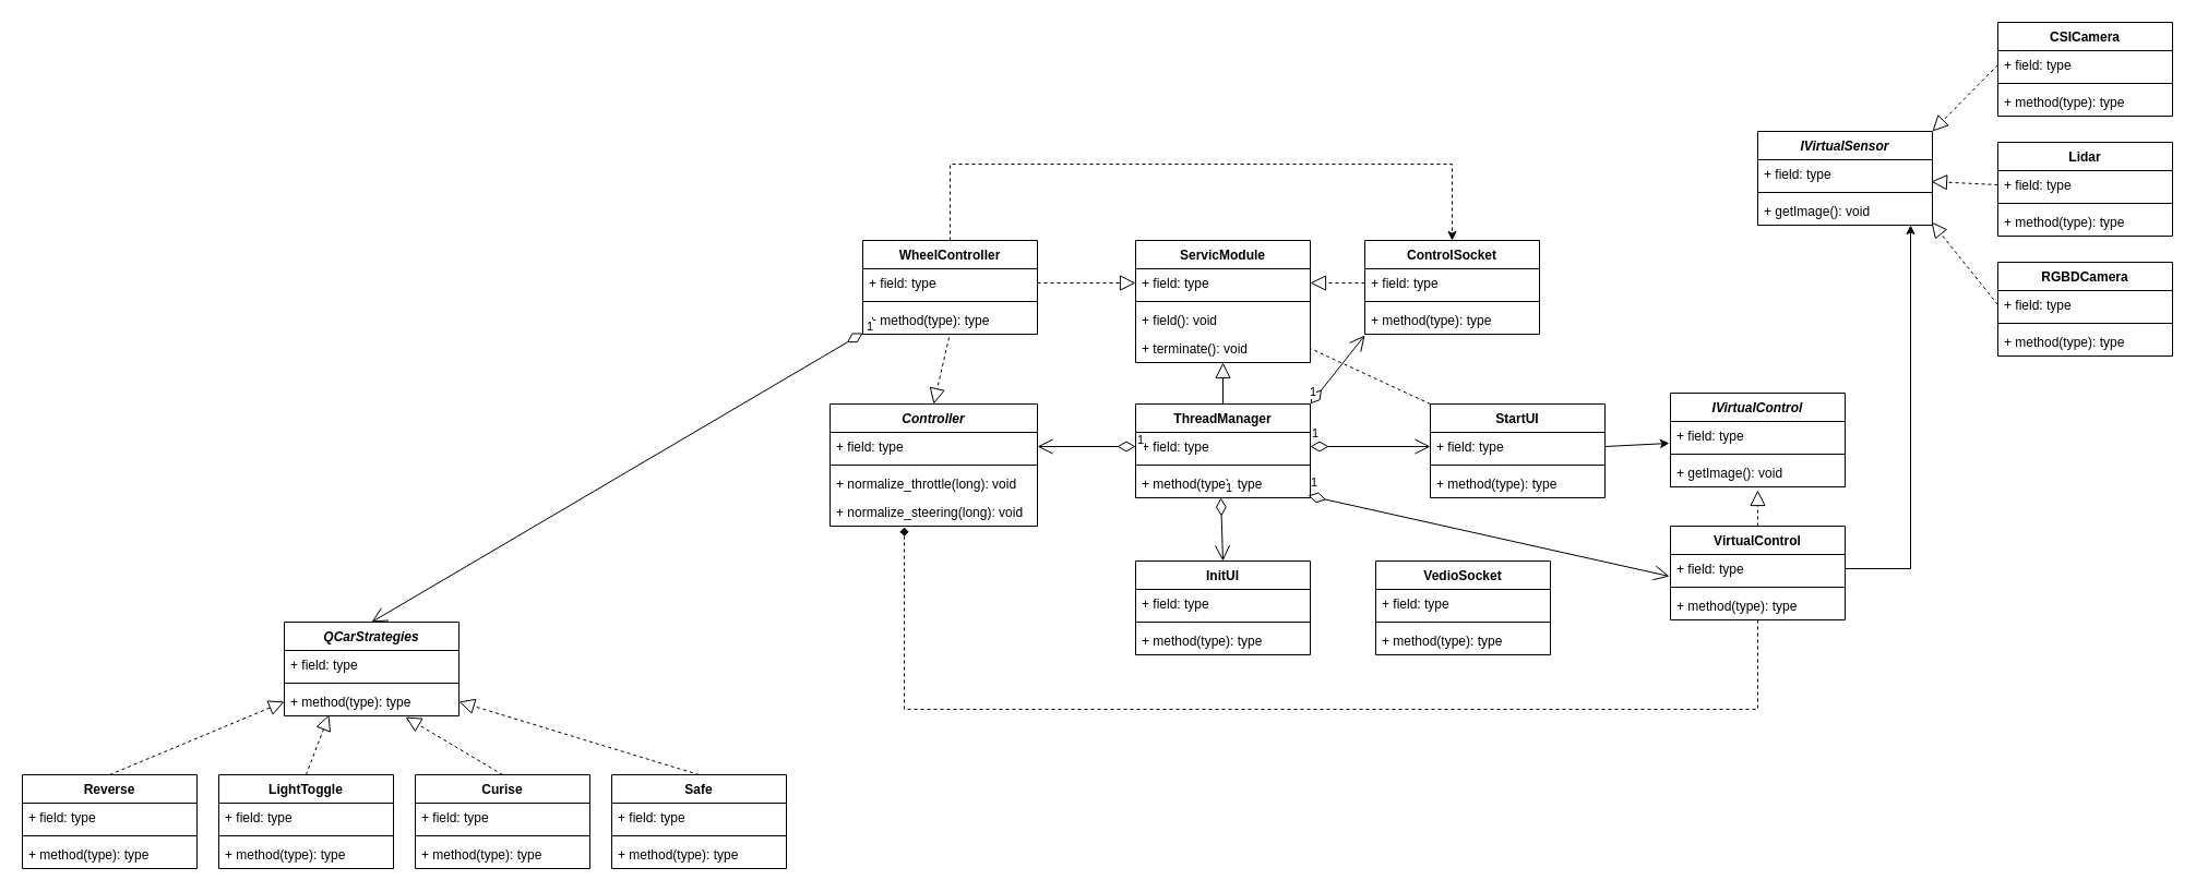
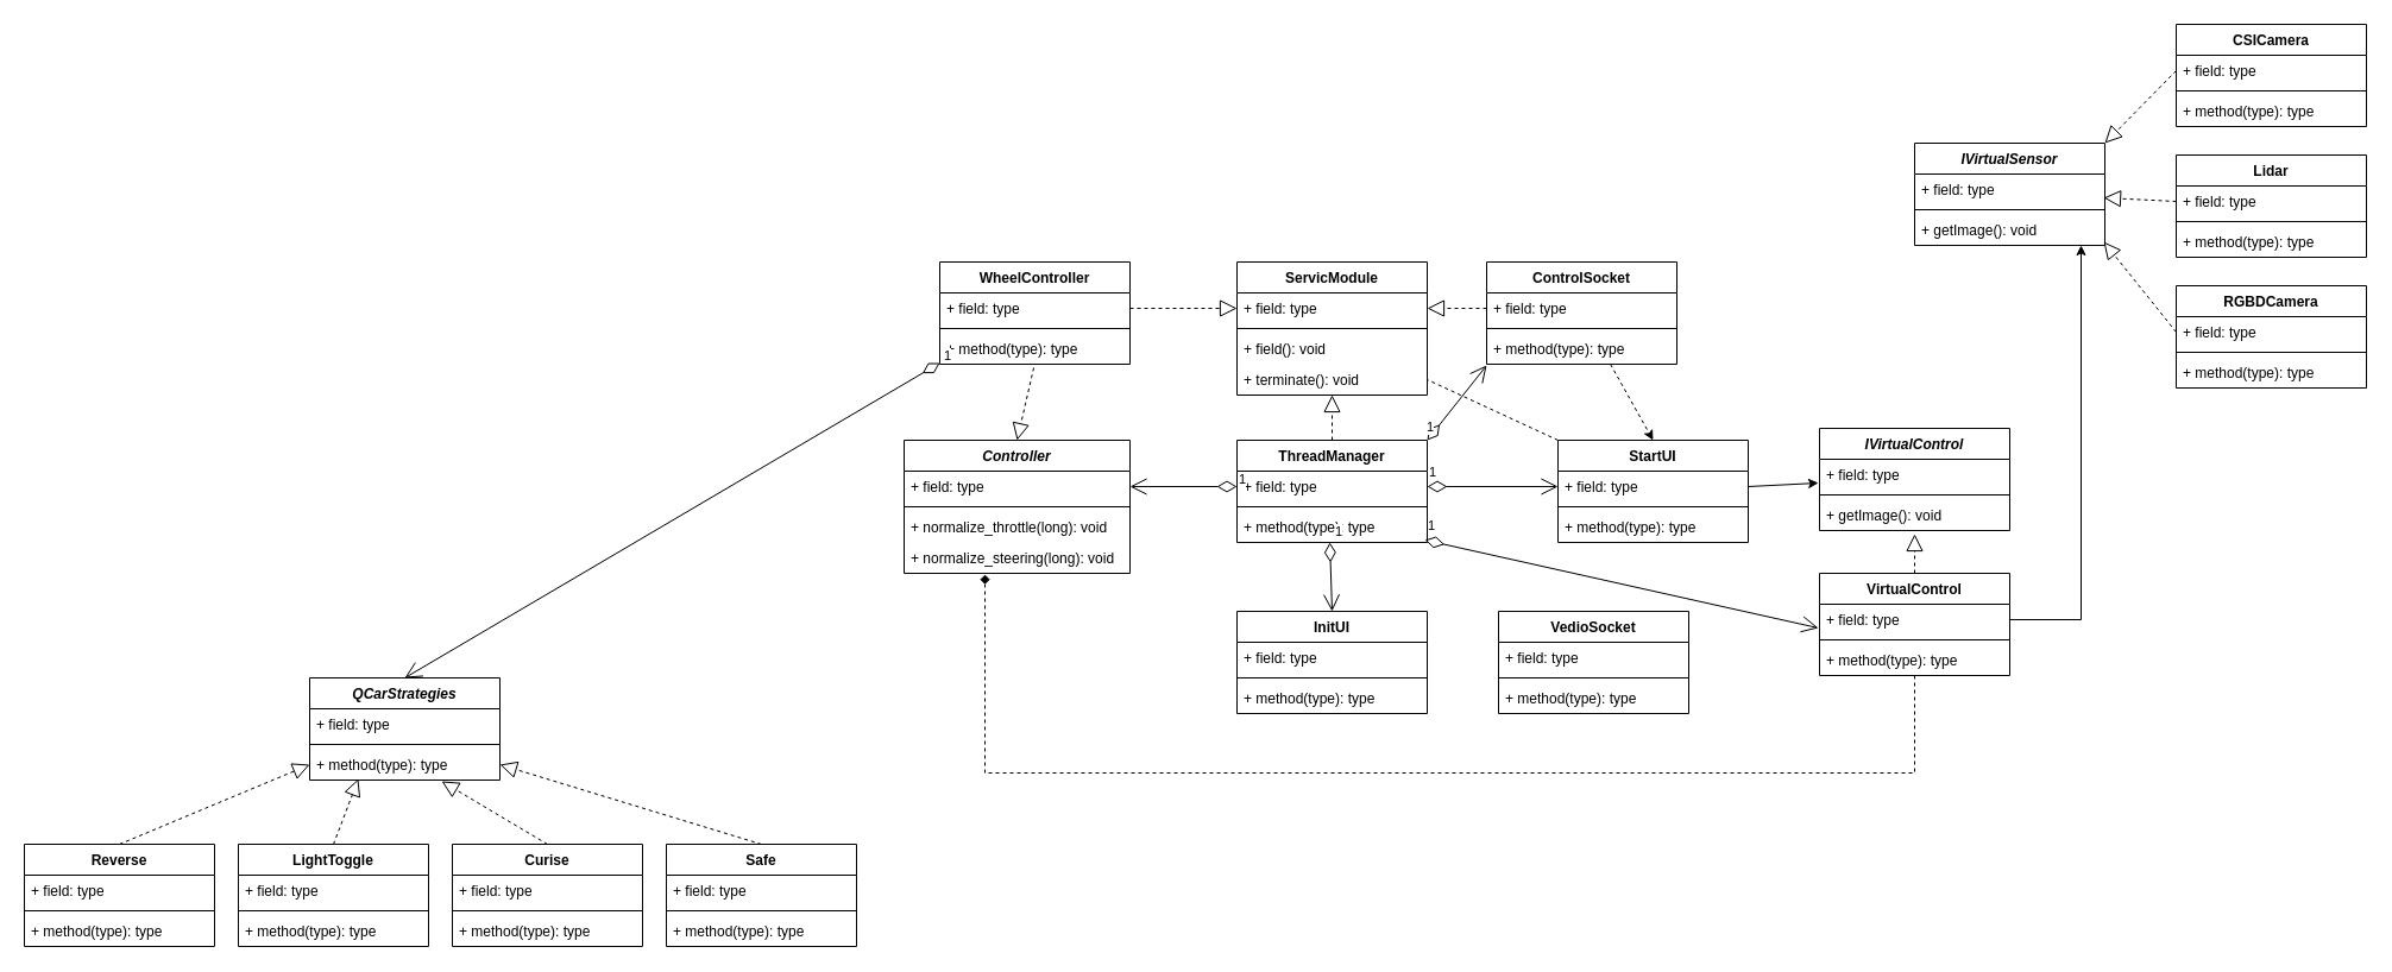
- <mxCell id="20" style="edgeStyle=orthogonalEdgeStyle;rounded=0;orthogonalLoop=1;jettySize=auto;html=1;exitX=0.5;exitY=0;exitDx=0;exitDy=0;entryX=0.5;entryY=0;entryDx=0;entryDy=0;dashed=1;" edge="1" parent="1" source="21" target="76"><mxGeometry relative="1" as="geometry"><Array as="points"><mxPoint x="870" y="150" /><mxPoint x="1330" y="150" /></Array></mxGeometry></mxCell>
+ <mxCell id="75" value="" style="rounded=0;orthogonalLoop=1;jettySize=auto;html=1;entryX=0.5;entryY=0;entryDx=0;entryDy=0;dashed=1;" edge="1" parent="1" source="76" target="86"><mxGeometry relative="1" as="geometry" /></mxCell>
- <mxCell id="17" value="" style="endArrow=block;dashed=0;endFill=0;endSize=12;html=1;rounded=0;exitX=0.5;exitY=0;exitDx=0;exitDy=0;" edge="1" parent="1" source="2" target="15"><mxGeometry width="160" relative="1" as="geometry"><mxPoint x="1050" y="300" as="sourcePoint" /><mxPoint x="1210" y="300" as="targetPoint" /></mxGeometry></mxCell>
+ <mxCell id="17" value="" style="endArrow=block;dashed=1;endFill=0;endSize=12;html=1;rounded=0;exitX=0.5;exitY=0;exitDx=0;exitDy=0;" edge="1" parent="1" source="2" target="15"><mxGeometry width="160" relative="1" as="geometry"><mxPoint x="1050" y="300" as="sourcePoint" /><mxPoint x="1210" y="300" as="targetPoint" /></mxGeometry></mxCell>
